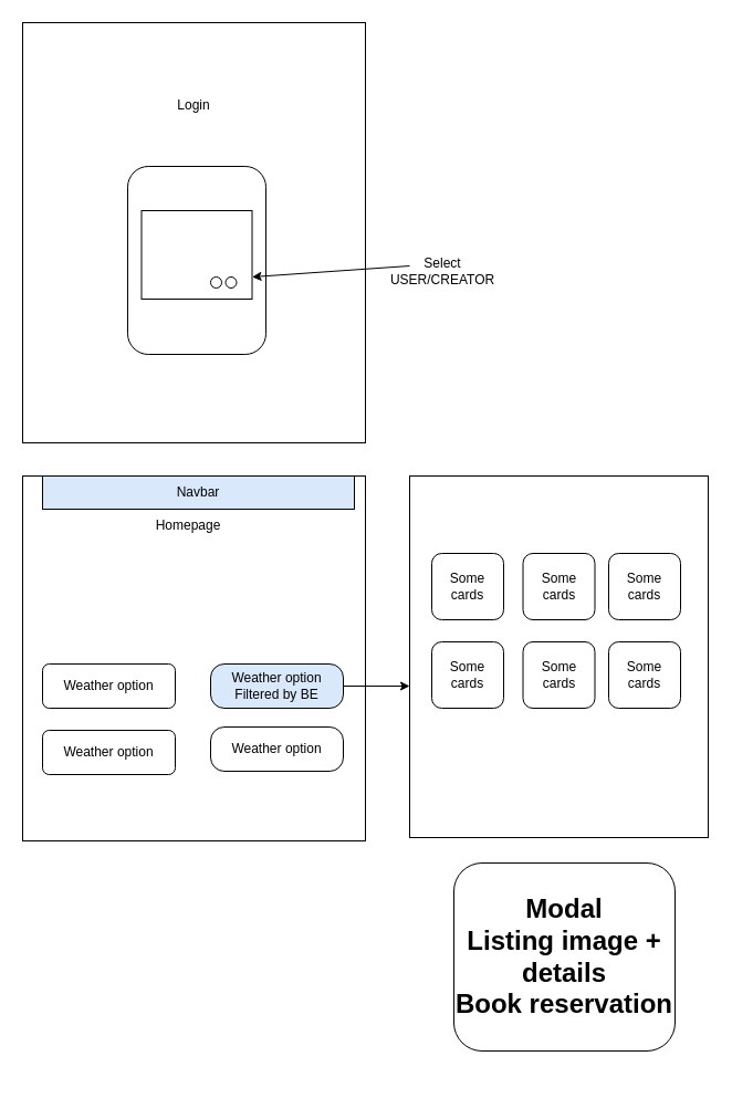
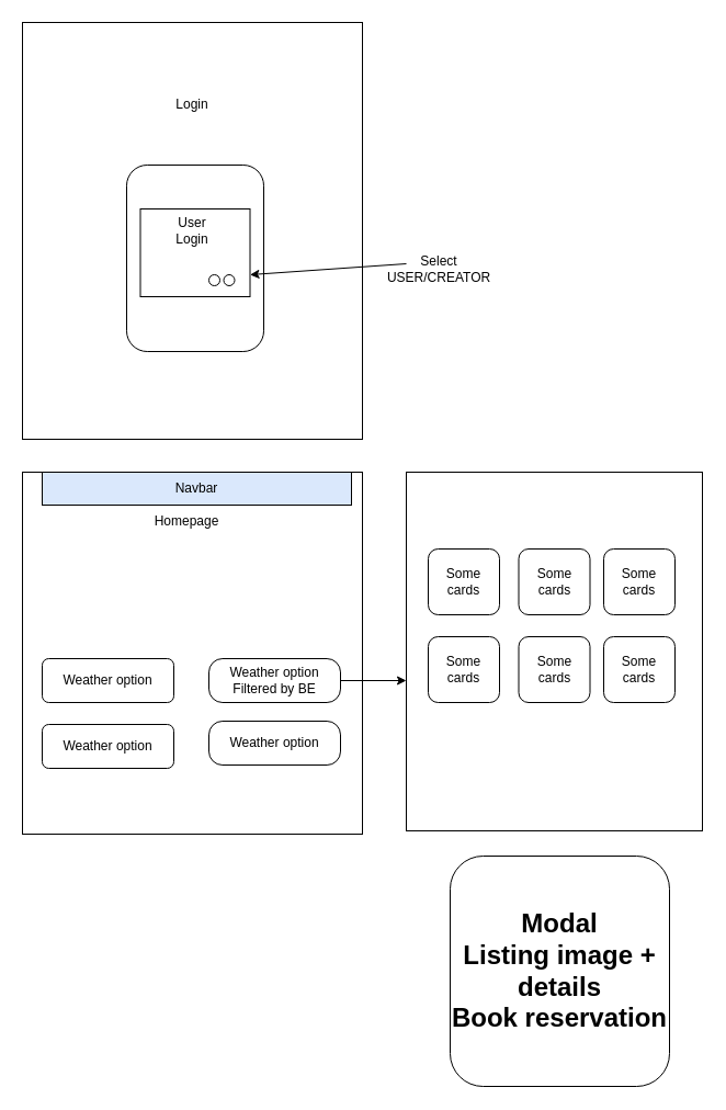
+ <mxCell id="6" value="User Login" style="text;html=1;strokeColor=none;fillColor=none;align=center;verticalAlign=middle;whiteSpace=wrap;rounded=0;" vertex="1" parent="1"><mxGeometry x="145" y="195" width="60" height="30" as="geometry" /></mxCell>
- <mxCell id="15" value="Weather option&lt;br&gt;Filtered by BE" style="rounded=1;whiteSpace=wrap;html=1;arcSize=31;fillColor=#dae8fc;" vertex="1" parent="1"><mxGeometry x="190" y="600" width="120" height="40" as="geometry" /></mxCell>
+ <mxCell id="15" value="Weather option&lt;br&gt;Filtered by BE" style="rounded=1;whiteSpace=wrap;html=1;arcSize=31;" vertex="1" parent="1"><mxGeometry x="190" y="600" width="120" height="40" as="geometry" /></mxCell>
- <mxCell id="26" value="&lt;h1&gt;Modal&lt;br&gt;Listing image + details&lt;br&gt;Book reservation&lt;/h1&gt;" style="rounded=1;whiteSpace=wrap;html=1;" vertex="1" parent="1"><mxGeometry x="410" y="780" width="200" height="170" as="geometry" /></mxCell>
+ <mxCell id="26" value="&lt;h1&gt;Modal&lt;br&gt;Listing image + details&lt;br&gt;Book reservation&lt;/h1&gt;" style="rounded=1;whiteSpace=wrap;html=1;" vertex="1" parent="1"><mxGeometry x="410" y="780" width="200" height="210" as="geometry" /></mxCell>
